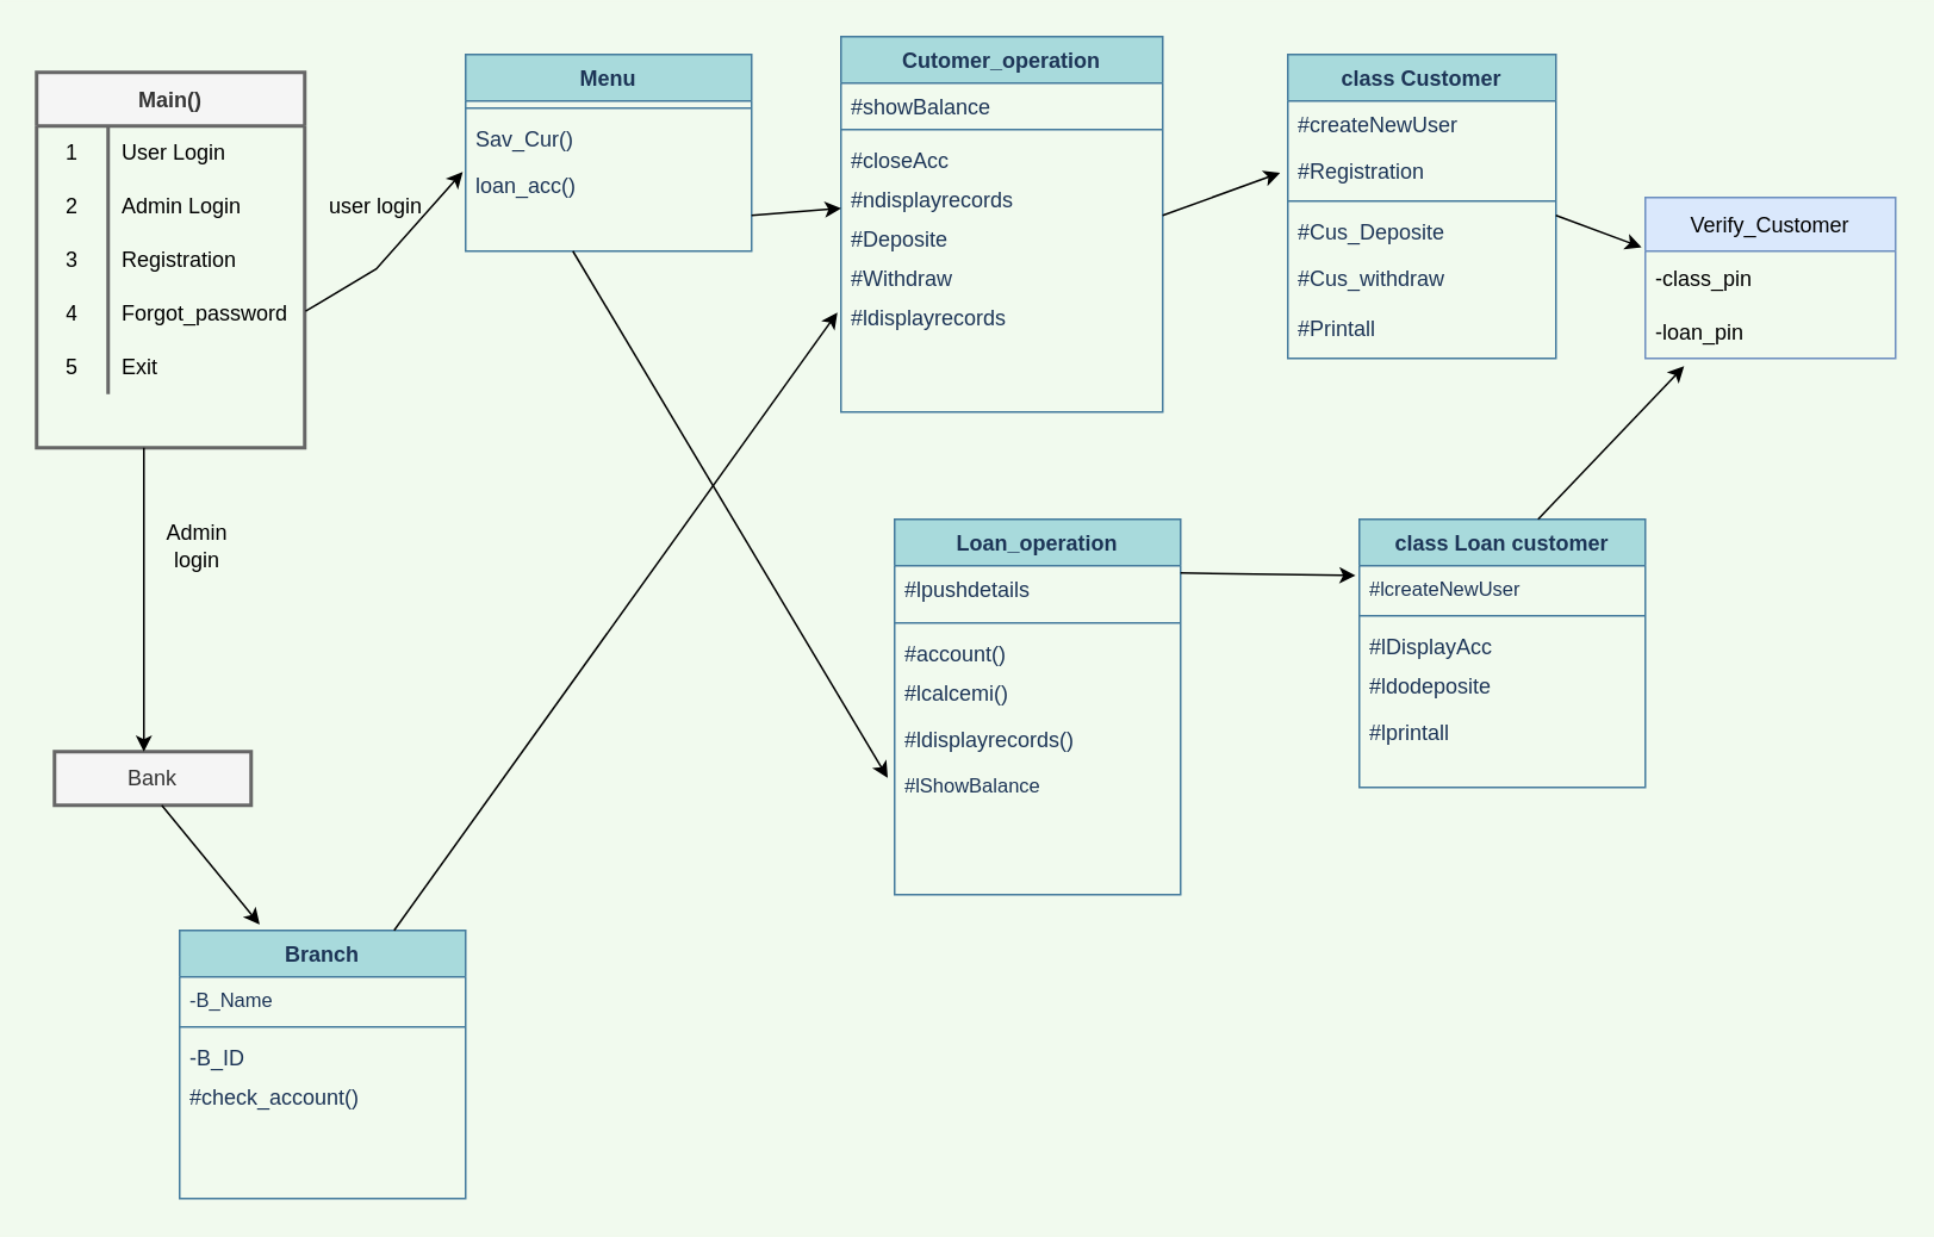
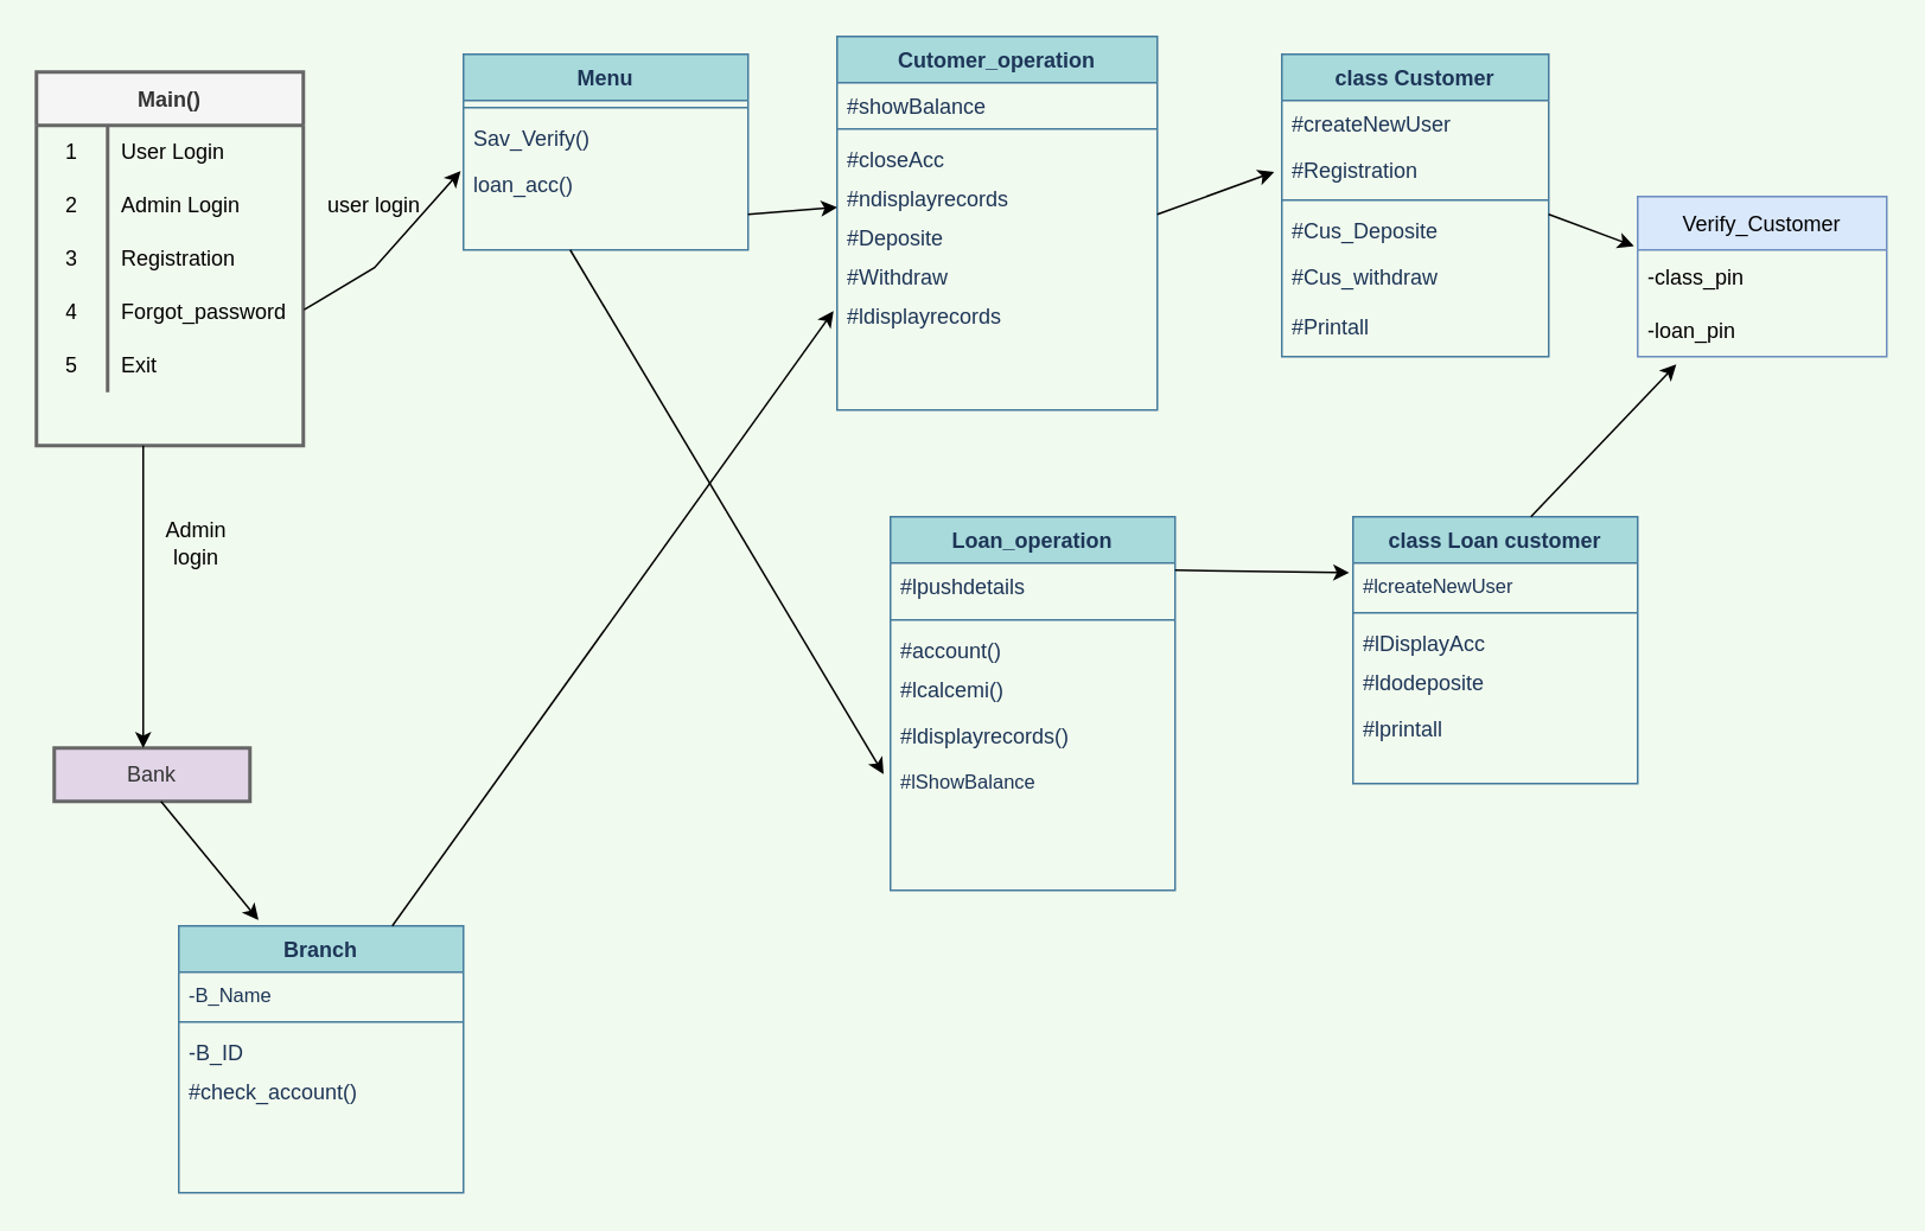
- <mxCell id="36" value="Sav_Cur()" style="text;align=left;verticalAlign=top;spacingLeft=4;spacingRight=4;overflow=hidden;rotatable=0;points=[[0,0.5],[1,0.5]];portConstraint=eastwest;fontColor=#1D3557;" vertex="1" parent="34"><mxGeometry y="34" width="160" height="26" as="geometry" /></mxCell>
+ <mxCell id="36" value="Sav_Verify()" style="text;align=left;verticalAlign=top;spacingLeft=4;spacingRight=4;overflow=hidden;rotatable=0;points=[[0,0.5],[1,0.5]];portConstraint=eastwest;fontColor=#1D3557;" vertex="1" parent="34"><mxGeometry y="34" width="160" height="26" as="geometry" /></mxCell>
- <mxCell id="40" value="Bank" style="rounded=0;whiteSpace=wrap;html=1;shadow=0;strokeWidth=2;fillColor=#f5f5f5;fontColor=#333333;strokeColor=#666666;" vertex="1" parent="1"><mxGeometry x="30" y="420" width="110" height="30" as="geometry" /></mxCell>
+ <mxCell id="40" value="Bank" style="rounded=0;whiteSpace=wrap;html=1;shadow=0;strokeWidth=2;fillColor=#e1d5e7;fontColor=#333333;strokeColor=#666666;" vertex="1" parent="1"><mxGeometry x="30" y="420" width="110" height="30" as="geometry" /></mxCell>
